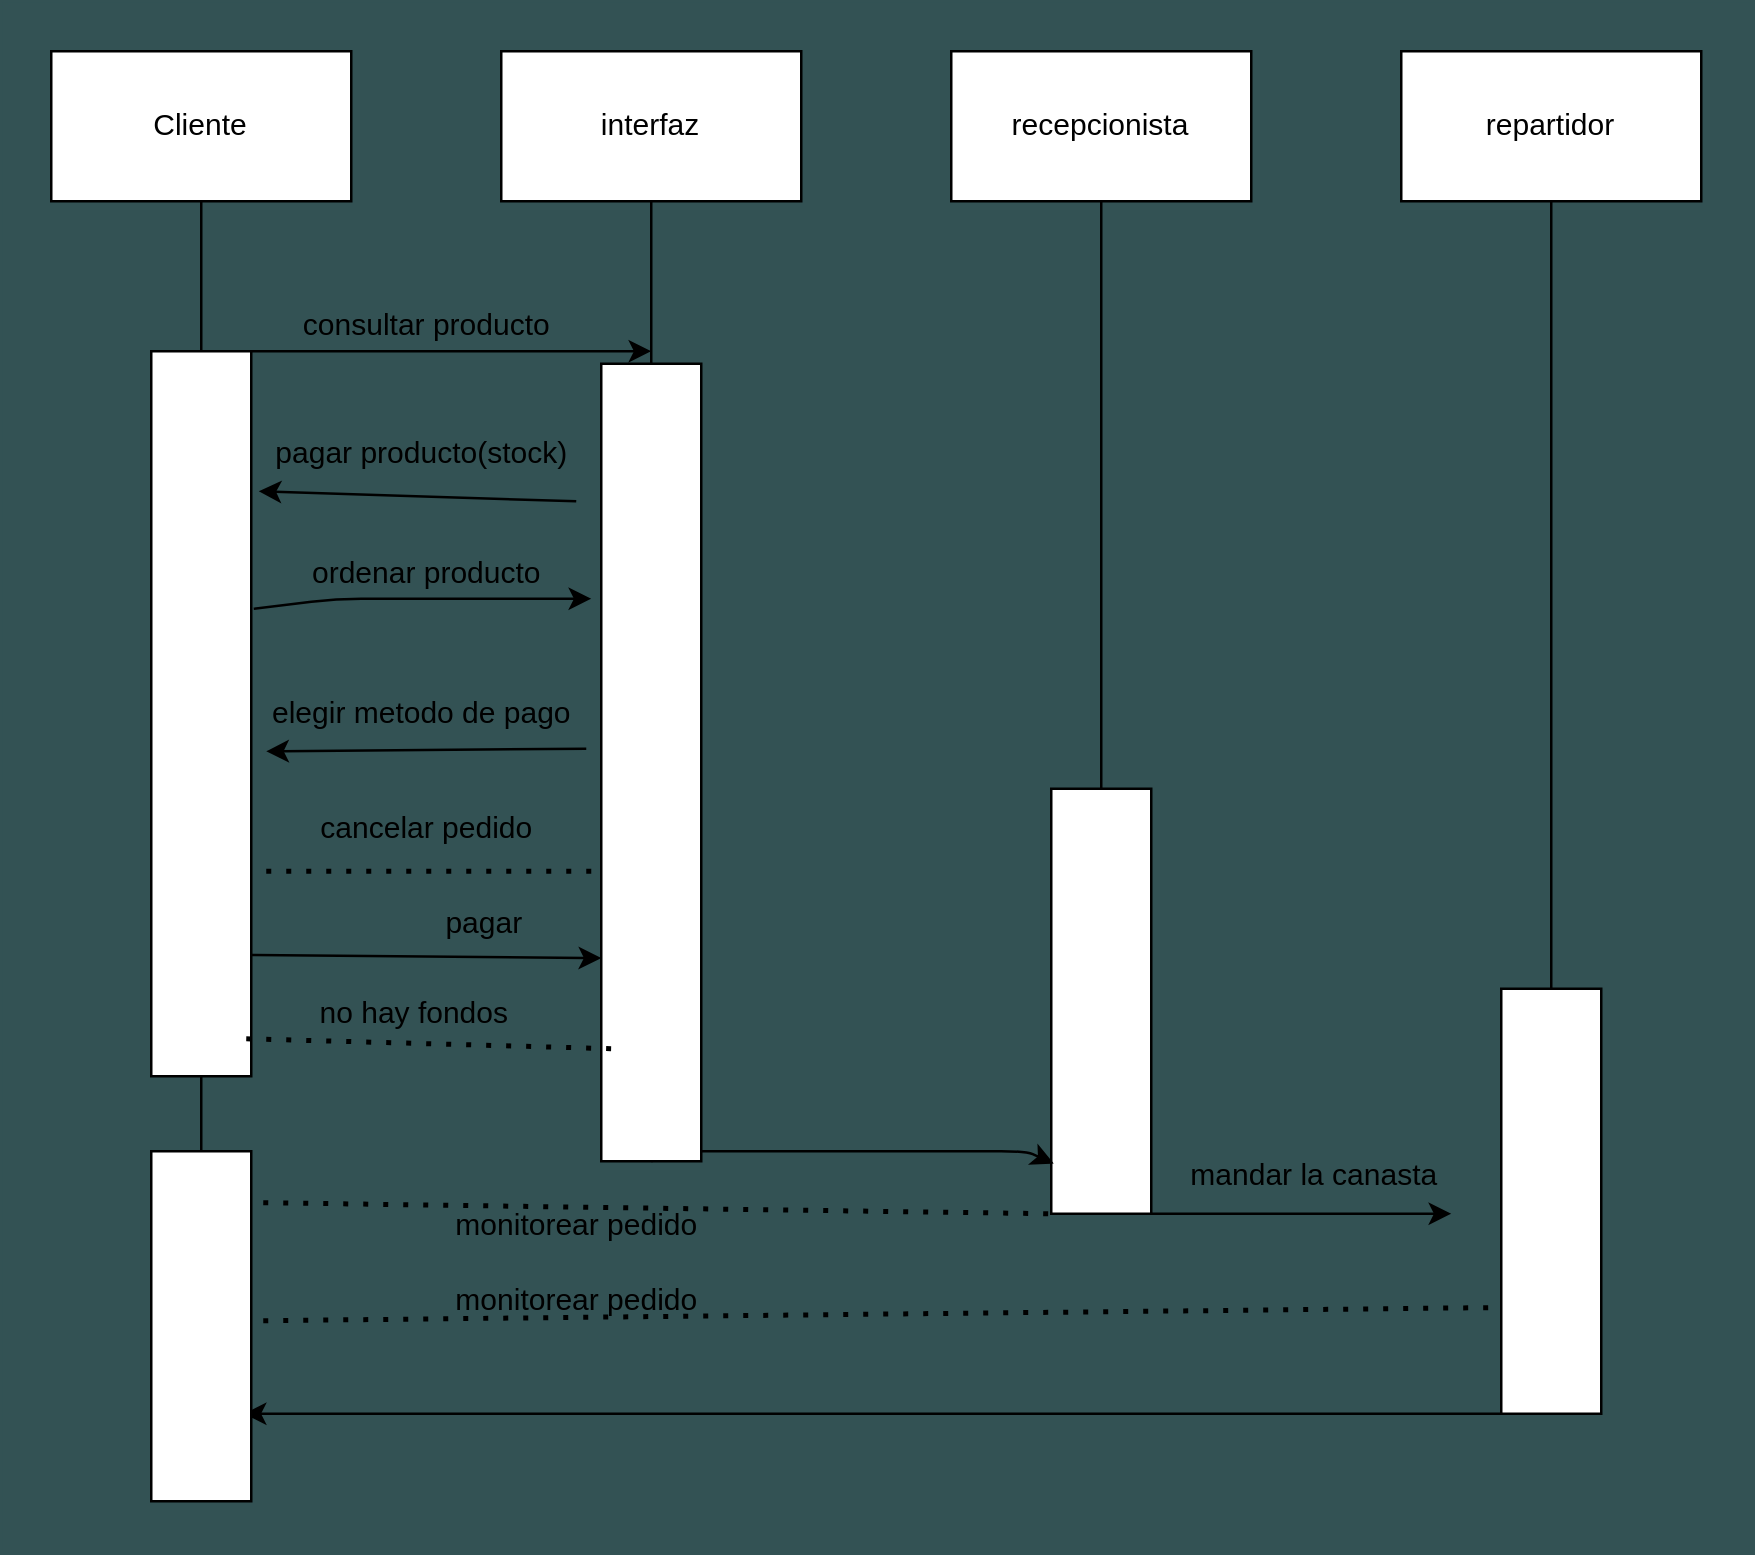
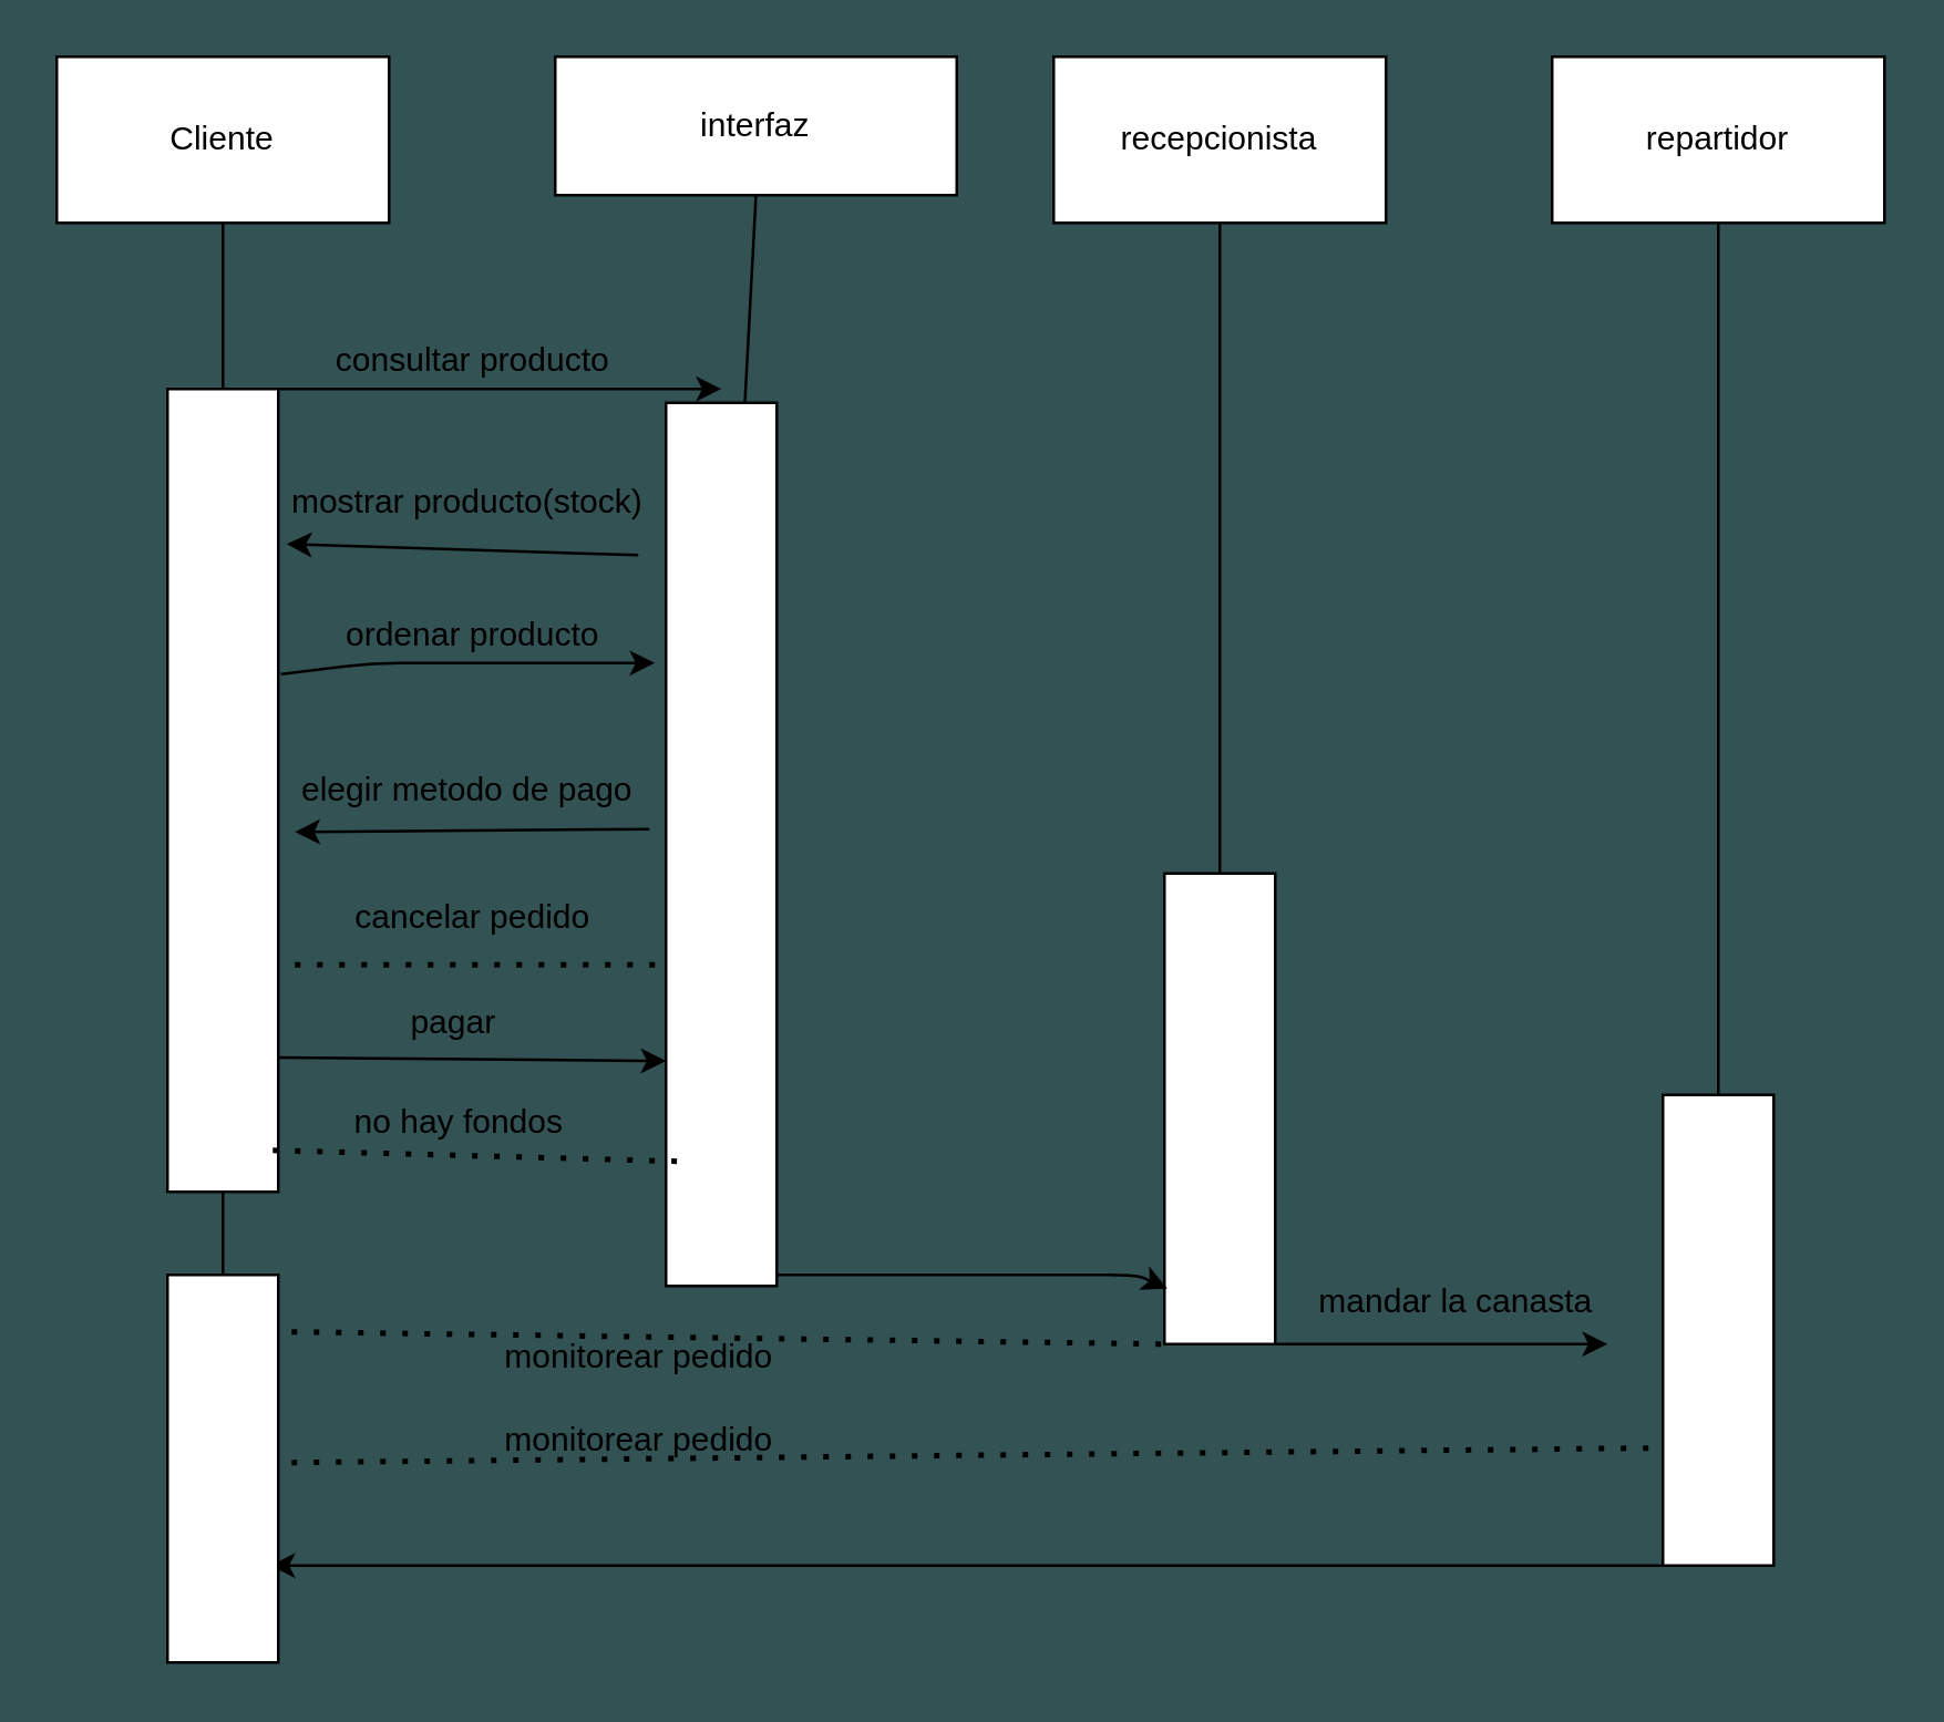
- <mxCell id="7" value="interfaz" style="whiteSpace=wrap;html=1;" vertex="1" parent="1"><mxGeometry x="200" y="20" width="120" height="60" as="geometry" /></mxCell>
+ <mxCell id="7" value="interfaz" style="whiteSpace=wrap;html=1;" vertex="1" parent="1"><mxGeometry x="200" y="20" width="145" height="50" as="geometry" /></mxCell>
- <mxCell id="22" value="pagar producto(stock)" style="text;html=1;align=center;verticalAlign=middle;resizable=0;points=[];autosize=1;strokeColor=none;fillColor=none;" vertex="1" parent="1"><mxGeometry x="93" y="166" width="150" height="30" as="geometry" /></mxCell>
+ <mxCell id="22" value="mostrar producto(stock)" style="text;html=1;align=center;verticalAlign=middle;resizable=0;points=[];autosize=1;strokeColor=none;fillColor=none;" vertex="1" parent="1"><mxGeometry x="93" y="166" width="150" height="30" as="geometry" /></mxCell>
- <mxCell id="25" value="pagar" style="text;html=1;align=center;verticalAlign=middle;resizable=0;points=[];autosize=1;strokeColor=none;fillColor=none;" vertex="1" parent="1"><mxGeometry x="168" y="354" width="50" height="30" as="geometry" /></mxCell>
+ <mxCell id="25" value="pagar" style="text;html=1;align=center;verticalAlign=middle;resizable=0;points=[];autosize=1;strokeColor=none;fillColor=none;" vertex="1" parent="1"><mxGeometry x="138" y="354" width="50" height="30" as="geometry" /></mxCell>
